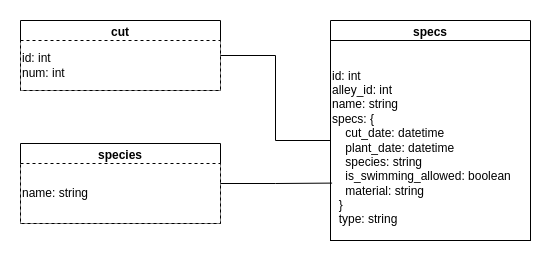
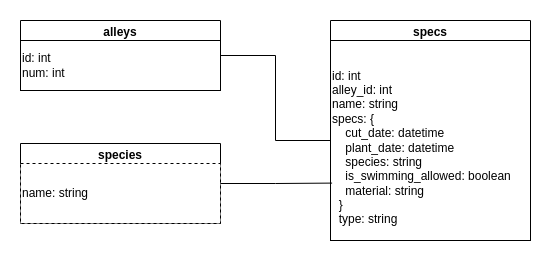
- <mxCell id="2" value="cut" style="swimlane;whiteSpace=wrap;html=1;" vertex="1" parent="1"><mxGeometry x="20" y="20" width="200" height="70" as="geometry" /></mxCell>
+ <mxCell id="2" value="alleys" style="swimlane;whiteSpace=wrap;html=1;" vertex="1" parent="1"><mxGeometry x="20" y="20" width="200" height="70" as="geometry" /></mxCell>
- <mxCell id="3" value="id: int&lt;div&gt;num: int&lt;/div&gt;" style="rounded=0;whiteSpace=wrap;html=1;align=left;dashed=1;" vertex="1" parent="2"><mxGeometry y="20" width="200" height="50" as="geometry" /></mxCell>
+ <mxCell id="3" value="id: int&lt;div&gt;num: int&lt;/div&gt;" style="rounded=0;whiteSpace=wrap;html=1;align=left;" vertex="1" parent="2"><mxGeometry y="20" width="200" height="50" as="geometry" /></mxCell>
